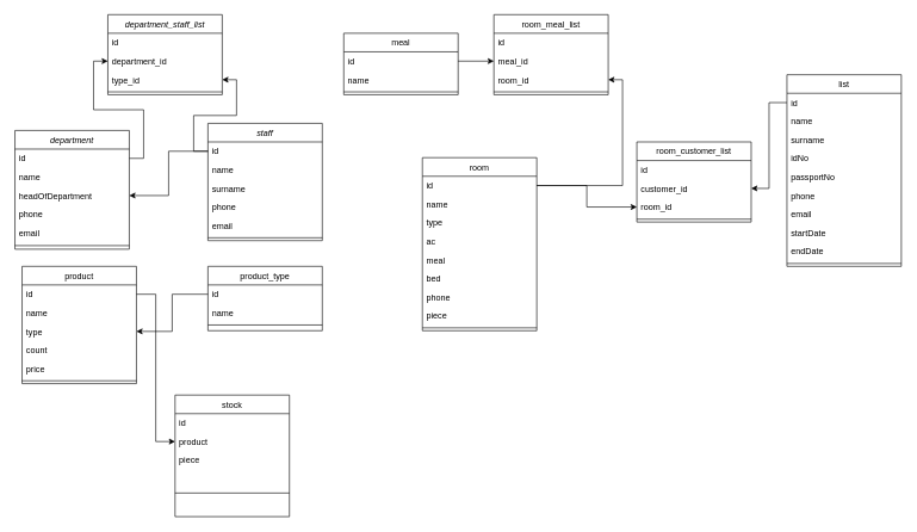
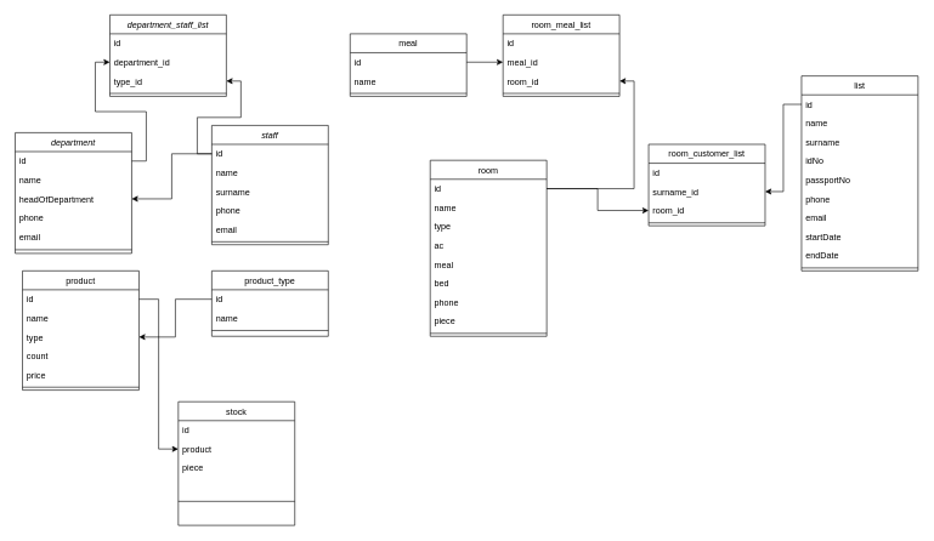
- <mxCell id="46" value="customer_id" style="text;align=left;verticalAlign=top;spacingLeft=4;spacingRight=4;overflow=hidden;rotatable=0;points=[[0,0.5],[1,0.5]];portConstraint=eastwest;" parent="44" vertex="1"><mxGeometry y="52" width="160" height="26" as="geometry" /></mxCell>
+ <mxCell id="46" value="surname_id" style="text;align=left;verticalAlign=top;spacingLeft=4;spacingRight=4;overflow=hidden;rotatable=0;points=[[0,0.5],[1,0.5]];portConstraint=eastwest;" parent="44" vertex="1"><mxGeometry y="52" width="160" height="26" as="geometry" /></mxCell>
